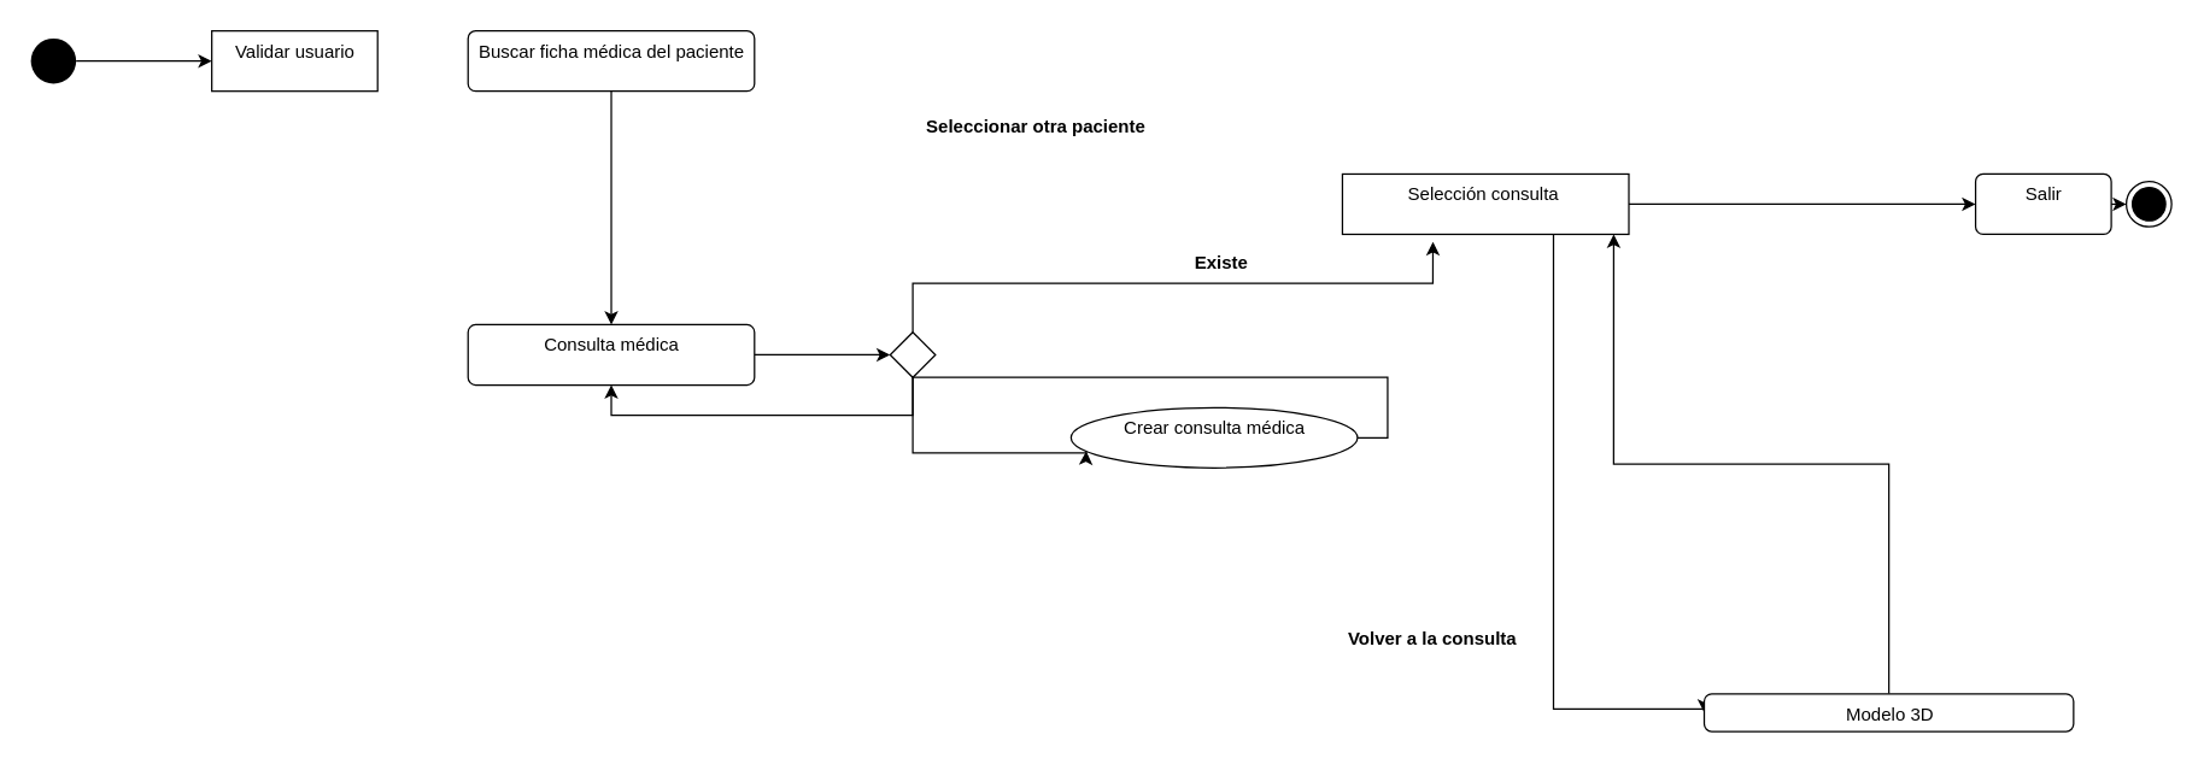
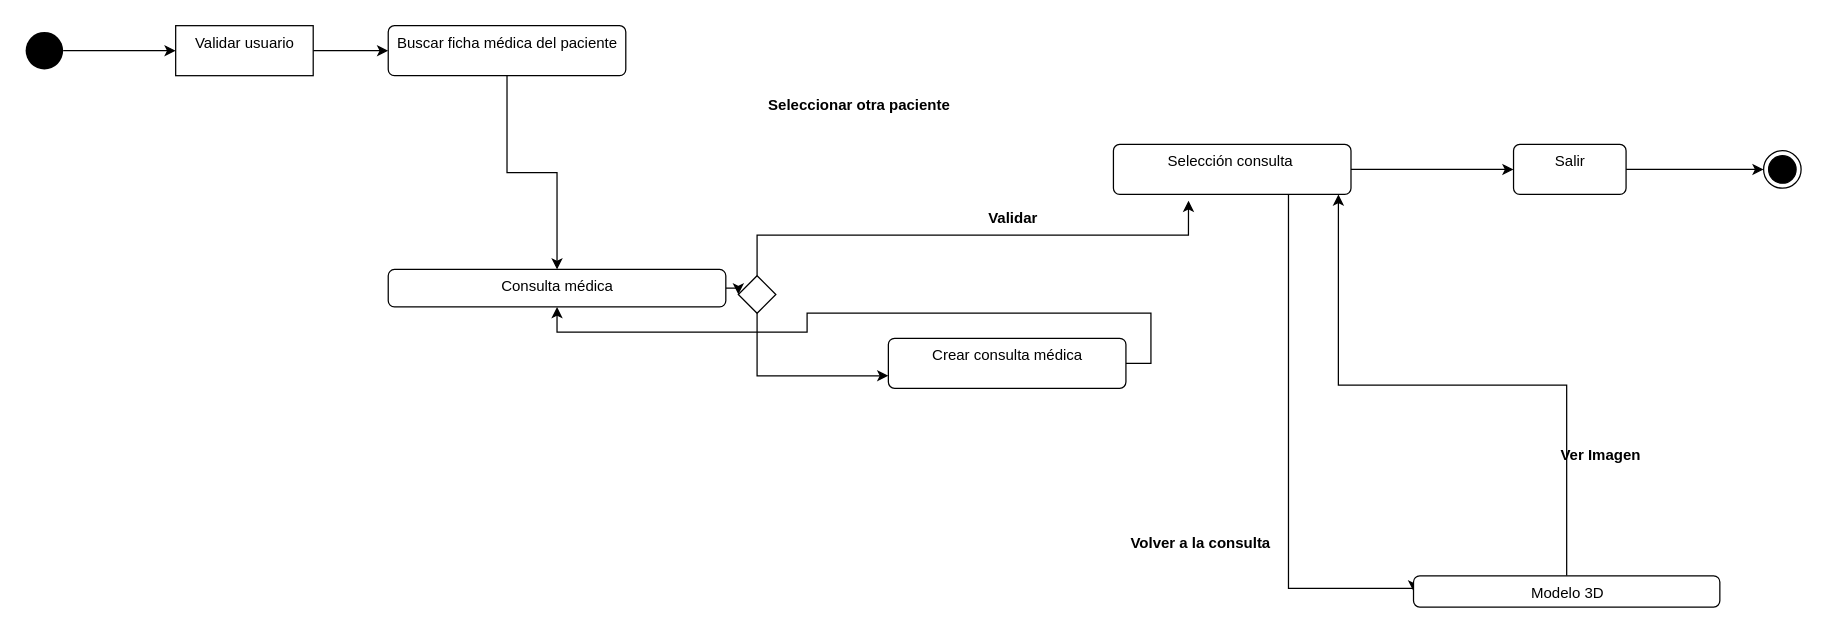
+ <mxCell id="4" style="edgeStyle=orthogonalEdgeStyle;rounded=0;orthogonalLoop=1;jettySize=auto;html=1;exitX=1;exitY=0.5;exitDx=0;exitDy=0;entryX=0;entryY=0.5;entryDx=0;entryDy=0;" edge="1" parent="1" source="5" target="7"><mxGeometry relative="1" as="geometry" /></mxCell>
- <mxCell id="17" value="Selección consulta&amp;nbsp;" style="html=1;align=center;verticalAlign=top;absoluteArcSize=1;arcSize=10;dashed=0;rounded=0;" vertex="1" parent="1"><mxGeometry x="890" y="115" width="190" height="40" as="geometry" /></mxCell>
+ <mxCell id="17" value="Selección consulta&amp;nbsp;" style="html=1;align=center;verticalAlign=top;rounded=1;absoluteArcSize=1;arcSize=10;dashed=0;" vertex="1" parent="1"><mxGeometry x="890" y="115" width="190" height="40" as="geometry" /></mxCell>
- <mxCell id="21" value="Salir" style="html=1;align=center;verticalAlign=top;rounded=1;absoluteArcSize=1;arcSize=10;dashed=0;" vertex="1" parent="1"><mxGeometry x="1310" y="115" width="90" height="40" as="geometry" /></mxCell>
+ <mxCell id="21" value="Salir" style="html=1;align=center;verticalAlign=top;rounded=1;absoluteArcSize=1;arcSize=10;dashed=0;" vertex="1" parent="1"><mxGeometry x="1210" y="115" width="90" height="40" as="geometry" /></mxCell>
- <mxCell id="23" value="Existe" style="text;align=center;fontStyle=1;verticalAlign=middle;spacingLeft=3;spacingRight=3;strokeColor=none;rotatable=0;points=[[0,0.5],[1,0.5]];portConstraint=eastwest;" vertex="1" parent="1"><mxGeometry x="770" y="160" width="80" height="26" as="geometry" /></mxCell>
+ <mxCell id="23" value="Validar" style="text;align=center;fontStyle=1;verticalAlign=middle;spacingLeft=3;spacingRight=3;strokeColor=none;rotatable=0;points=[[0,0.5],[1,0.5]];portConstraint=eastwest;" vertex="1" parent="1"><mxGeometry x="770" y="160" width="80" height="26" as="geometry" /></mxCell>
- <mxCell id="9" value="Consulta médica" style="html=1;align=center;verticalAlign=top;rounded=1;absoluteArcSize=1;arcSize=10;dashed=0;" vertex="1" parent="1"><mxGeometry x="310" y="215" width="190" height="40" as="geometry" /></mxCell>
+ <mxCell id="9" value="Consulta médica" style="html=1;align=center;verticalAlign=top;rounded=1;absoluteArcSize=1;arcSize=10;dashed=0;" vertex="1" parent="1"><mxGeometry x="310" y="215" width="270" height="30" as="geometry" /></mxCell>
- <mxCell id="11" value="Crear consulta médica" style="ellipse;html=1;align=center;verticalAlign=top;absoluteArcSize=1;arcSize=10;dashed=0;" vertex="1" parent="1"><mxGeometry x="710" y="270" width="190" height="40" as="geometry" /></mxCell>
+ <mxCell id="11" value="Crear consulta médica" style="html=1;align=center;verticalAlign=top;rounded=1;absoluteArcSize=1;arcSize=10;dashed=0;" vertex="1" parent="1"><mxGeometry x="710" y="270" width="190" height="40" as="geometry" /></mxCell>
+ <mxCell id="25" value="Ver Imagen" style="text;align=center;fontStyle=1;verticalAlign=middle;spacingLeft=3;spacingRight=3;strokeColor=none;rotatable=0;points=[[0,0.5],[1,0.5]];portConstraint=eastwest;" vertex="1" parent="1"><mxGeometry x="1240" y="350" width="80" height="26" as="geometry" /></mxCell>
- <mxCell id="26" value="Volver a la consulta" style="text;align=center;fontStyle=1;verticalAlign=middle;spacingLeft=3;spacingRight=3;strokeColor=none;rotatable=0;points=[[0,0.5],[1,0.5]];portConstraint=eastwest;" vertex="1" parent="1"><mxGeometry x="910" y="410" width="80" height="26" as="geometry" /></mxCell>
+ <mxCell id="26" value="Volver a la consulta" style="text;align=center;fontStyle=1;verticalAlign=middle;spacingLeft=3;spacingRight=3;strokeColor=none;rotatable=0;points=[[0,0.5],[1,0.5]];portConstraint=eastwest;" vertex="1" parent="1"><mxGeometry x="920" y="420" width="80" height="26" as="geometry" /></mxCell>
